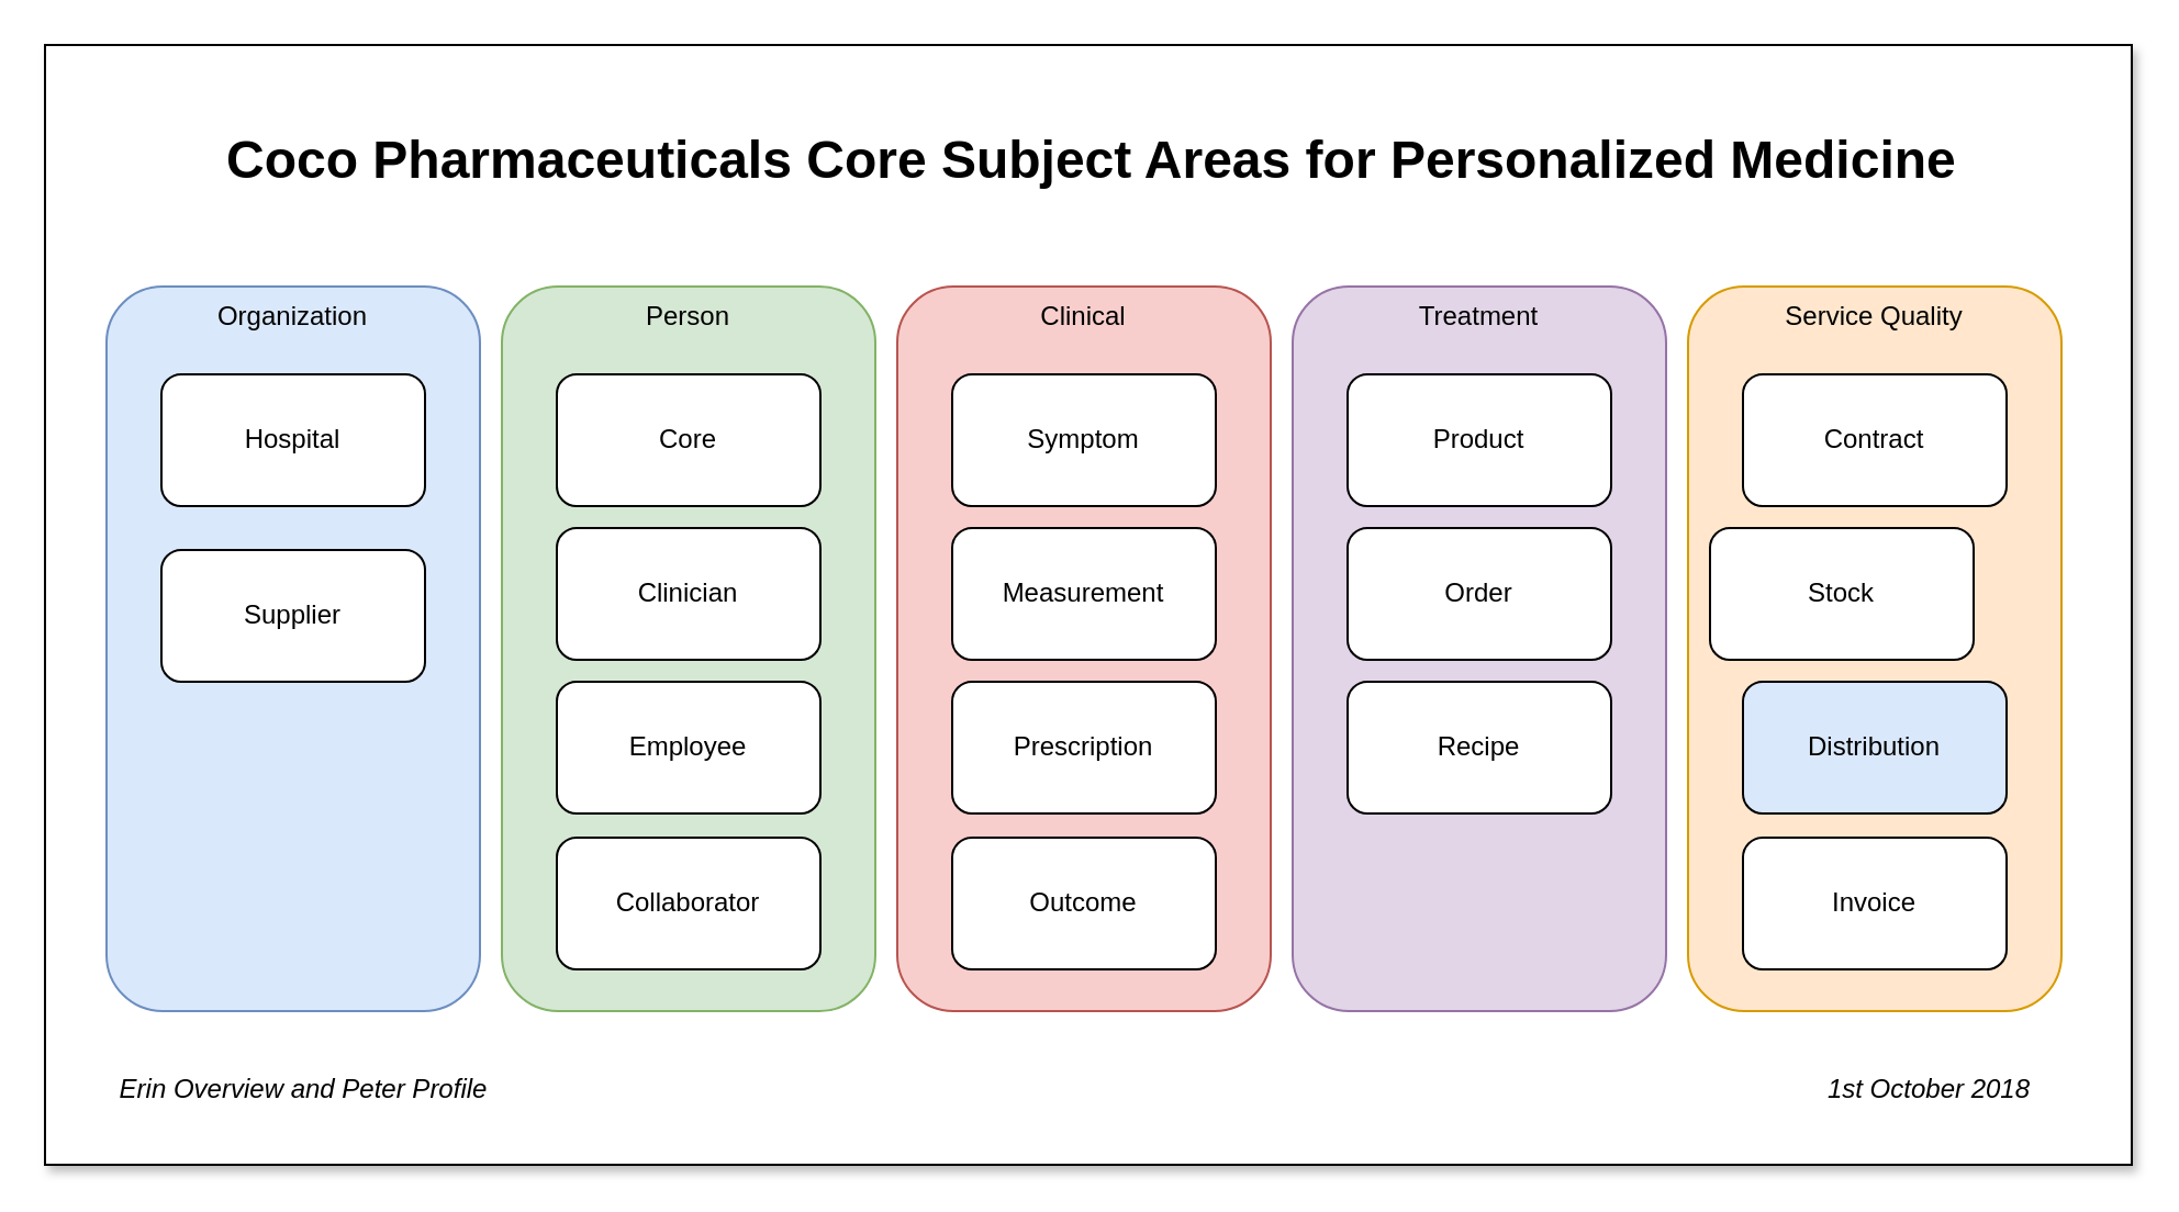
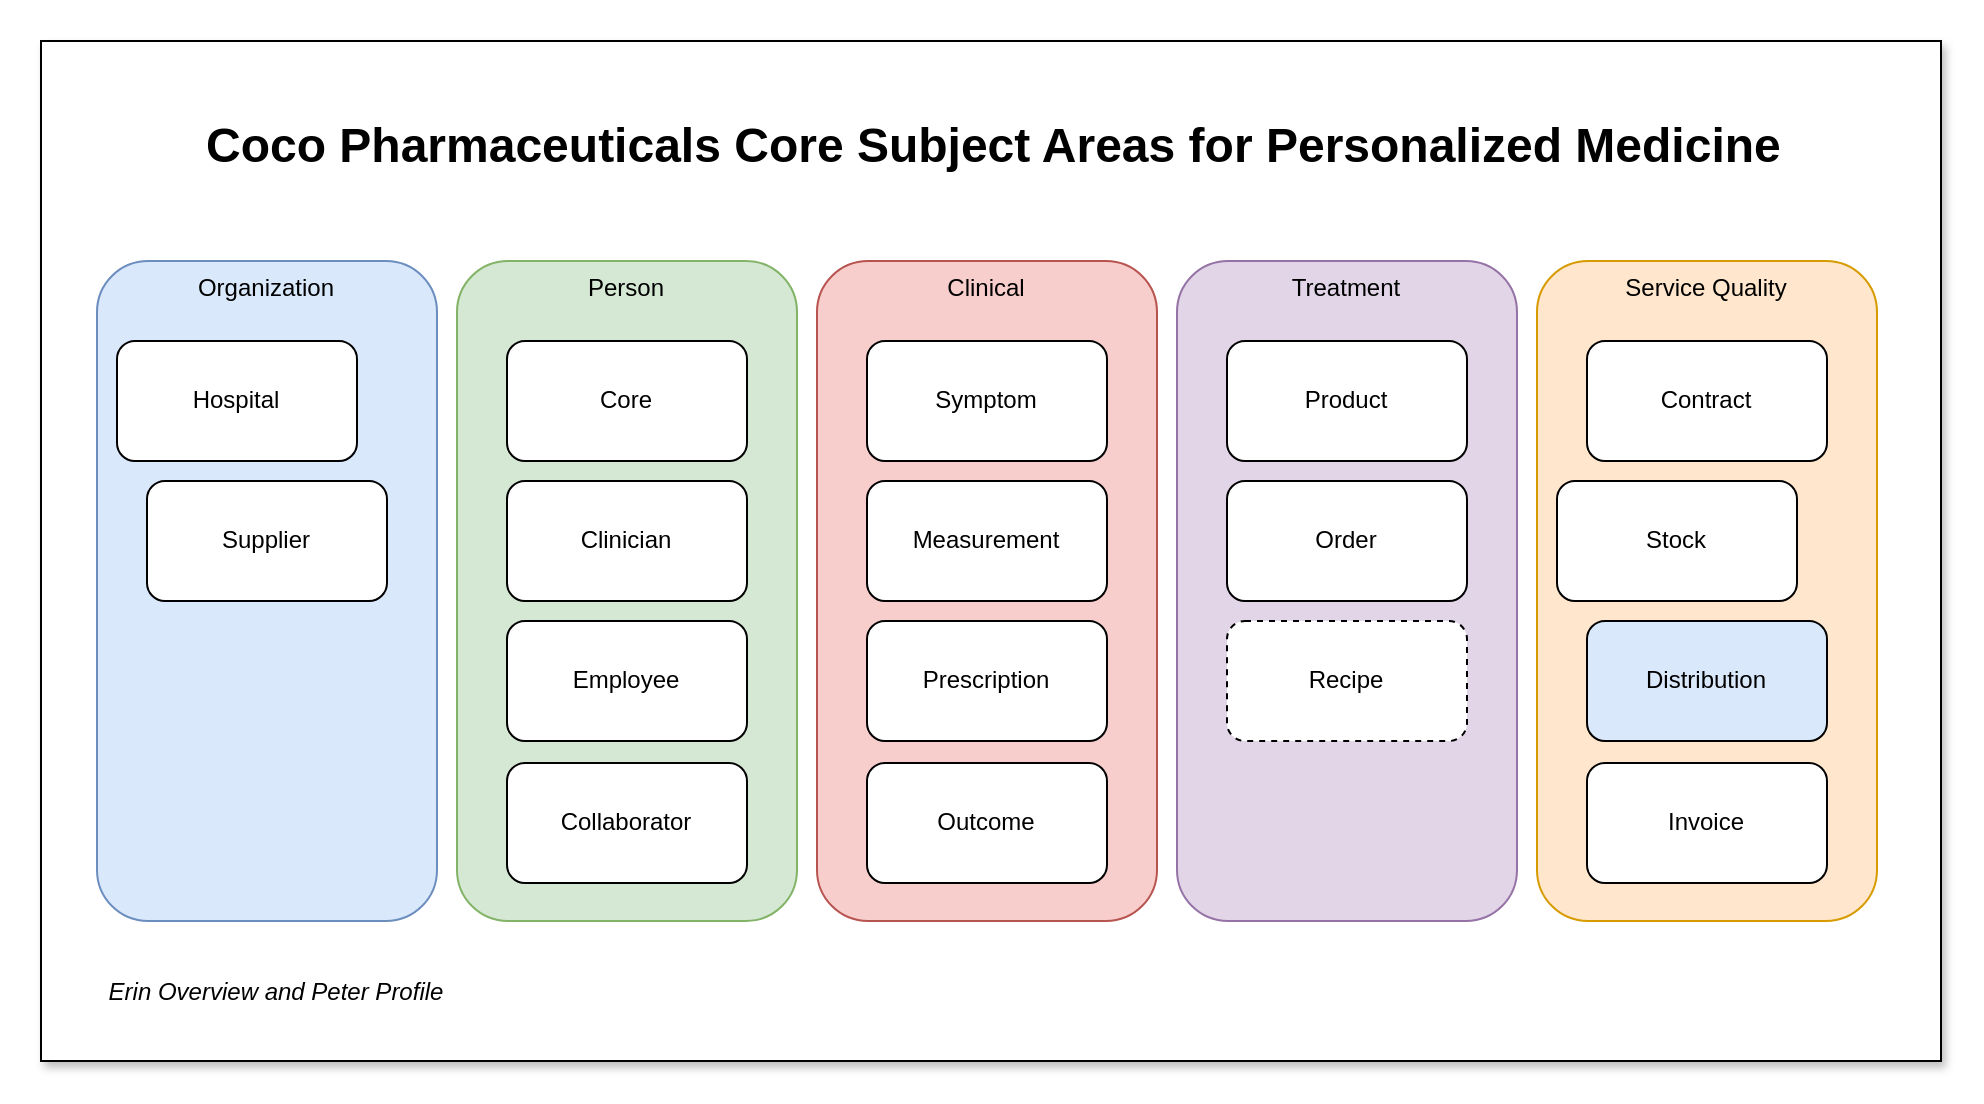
- <mxCell id="7" value="Hospital" style="rounded=1;whiteSpace=wrap;html=1;" parent="1" vertex="1"><mxGeometry x="73" y="170" width="120" height="60" as="geometry" /></mxCell>
+ <mxCell id="7" value="Hospital" style="rounded=1;whiteSpace=wrap;html=1;" parent="1" vertex="1"><mxGeometry x="58" y="170" width="120" height="60" as="geometry" /></mxCell>
- <mxCell id="14" value="Supplier" style="rounded=1;whiteSpace=wrap;html=1;" parent="1" vertex="1"><mxGeometry x="73" y="250" width="120" height="60" as="geometry" /></mxCell>
+ <mxCell id="14" value="Supplier" style="rounded=1;whiteSpace=wrap;html=1;" parent="1" vertex="1"><mxGeometry x="73" y="240" width="120" height="60" as="geometry" /></mxCell>
- <mxCell id="18" value="Recipe" style="rounded=1;whiteSpace=wrap;html=1;" parent="1" vertex="1"><mxGeometry x="613" y="310" width="120" height="60" as="geometry" /></mxCell>
+ <mxCell id="18" value="Recipe" style="rounded=1;whiteSpace=wrap;html=1;dashed=1;" parent="1" vertex="1"><mxGeometry x="613" y="310" width="120" height="60" as="geometry" /></mxCell>
- <mxCell id="26" value="&lt;div style=&quot;text-align: right&quot;&gt;&lt;span&gt;1st October 2018&lt;/span&gt;&lt;/div&gt;" style="text;html=1;strokeColor=none;fillColor=none;align=center;verticalAlign=middle;whiteSpace=wrap;rounded=0;fontStyle=2" parent="1" vertex="1"><mxGeometry x="818" y="486" width="120" height="20" as="geometry" /></mxCell>
